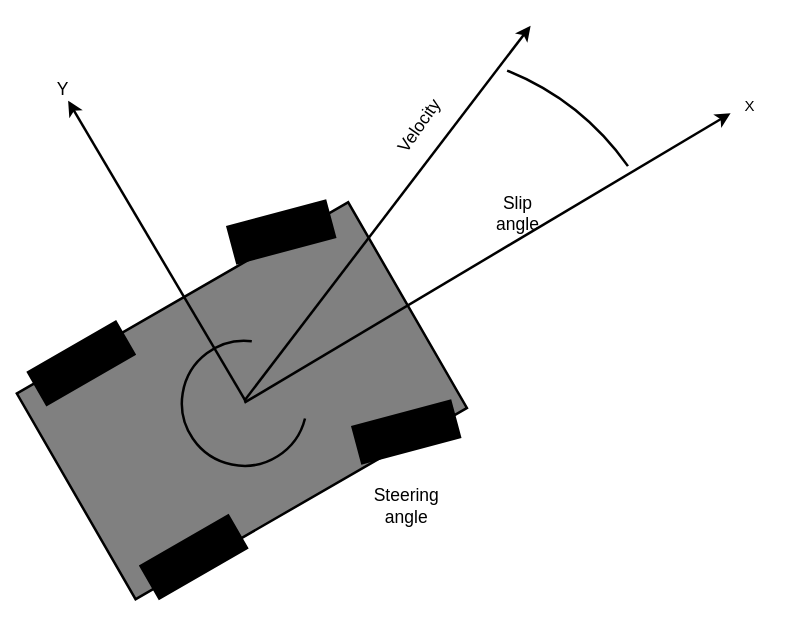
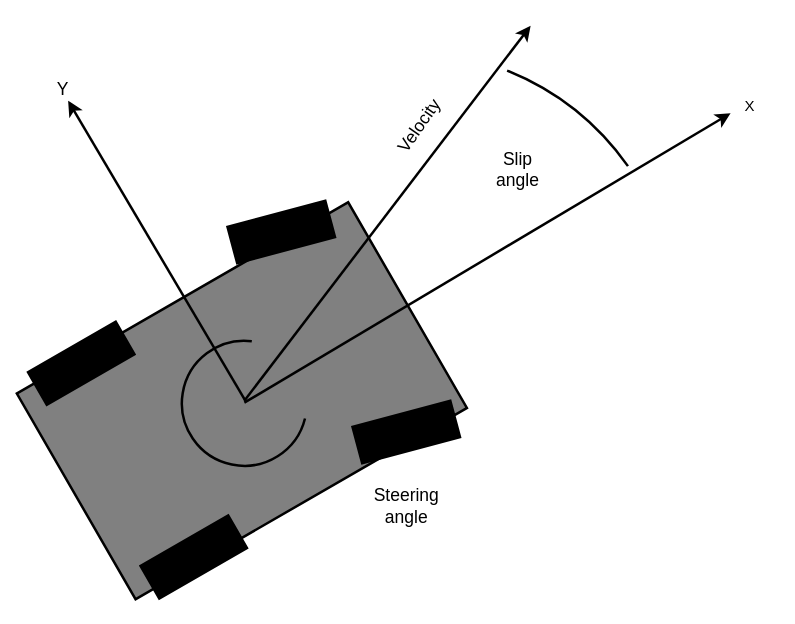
- <mxCell id="14" value="Slip angle" style="text;html=1;strokeColor=none;fillColor=none;align=center;verticalAlign=middle;whiteSpace=wrap;rounded=0;fontSize=14;strokeWidth=2;" vertex="1" parent="1"><mxGeometry x="384" y="155" width="60" height="30" as="geometry" /></mxCell>
+ <mxCell id="14" value="Slip angle" style="text;html=1;strokeColor=none;fillColor=none;align=center;verticalAlign=middle;whiteSpace=wrap;rounded=0;fontSize=14;strokeWidth=2;" vertex="1" parent="1"><mxGeometry x="384" y="120" width="60" height="30" as="geometry" /></mxCell>
